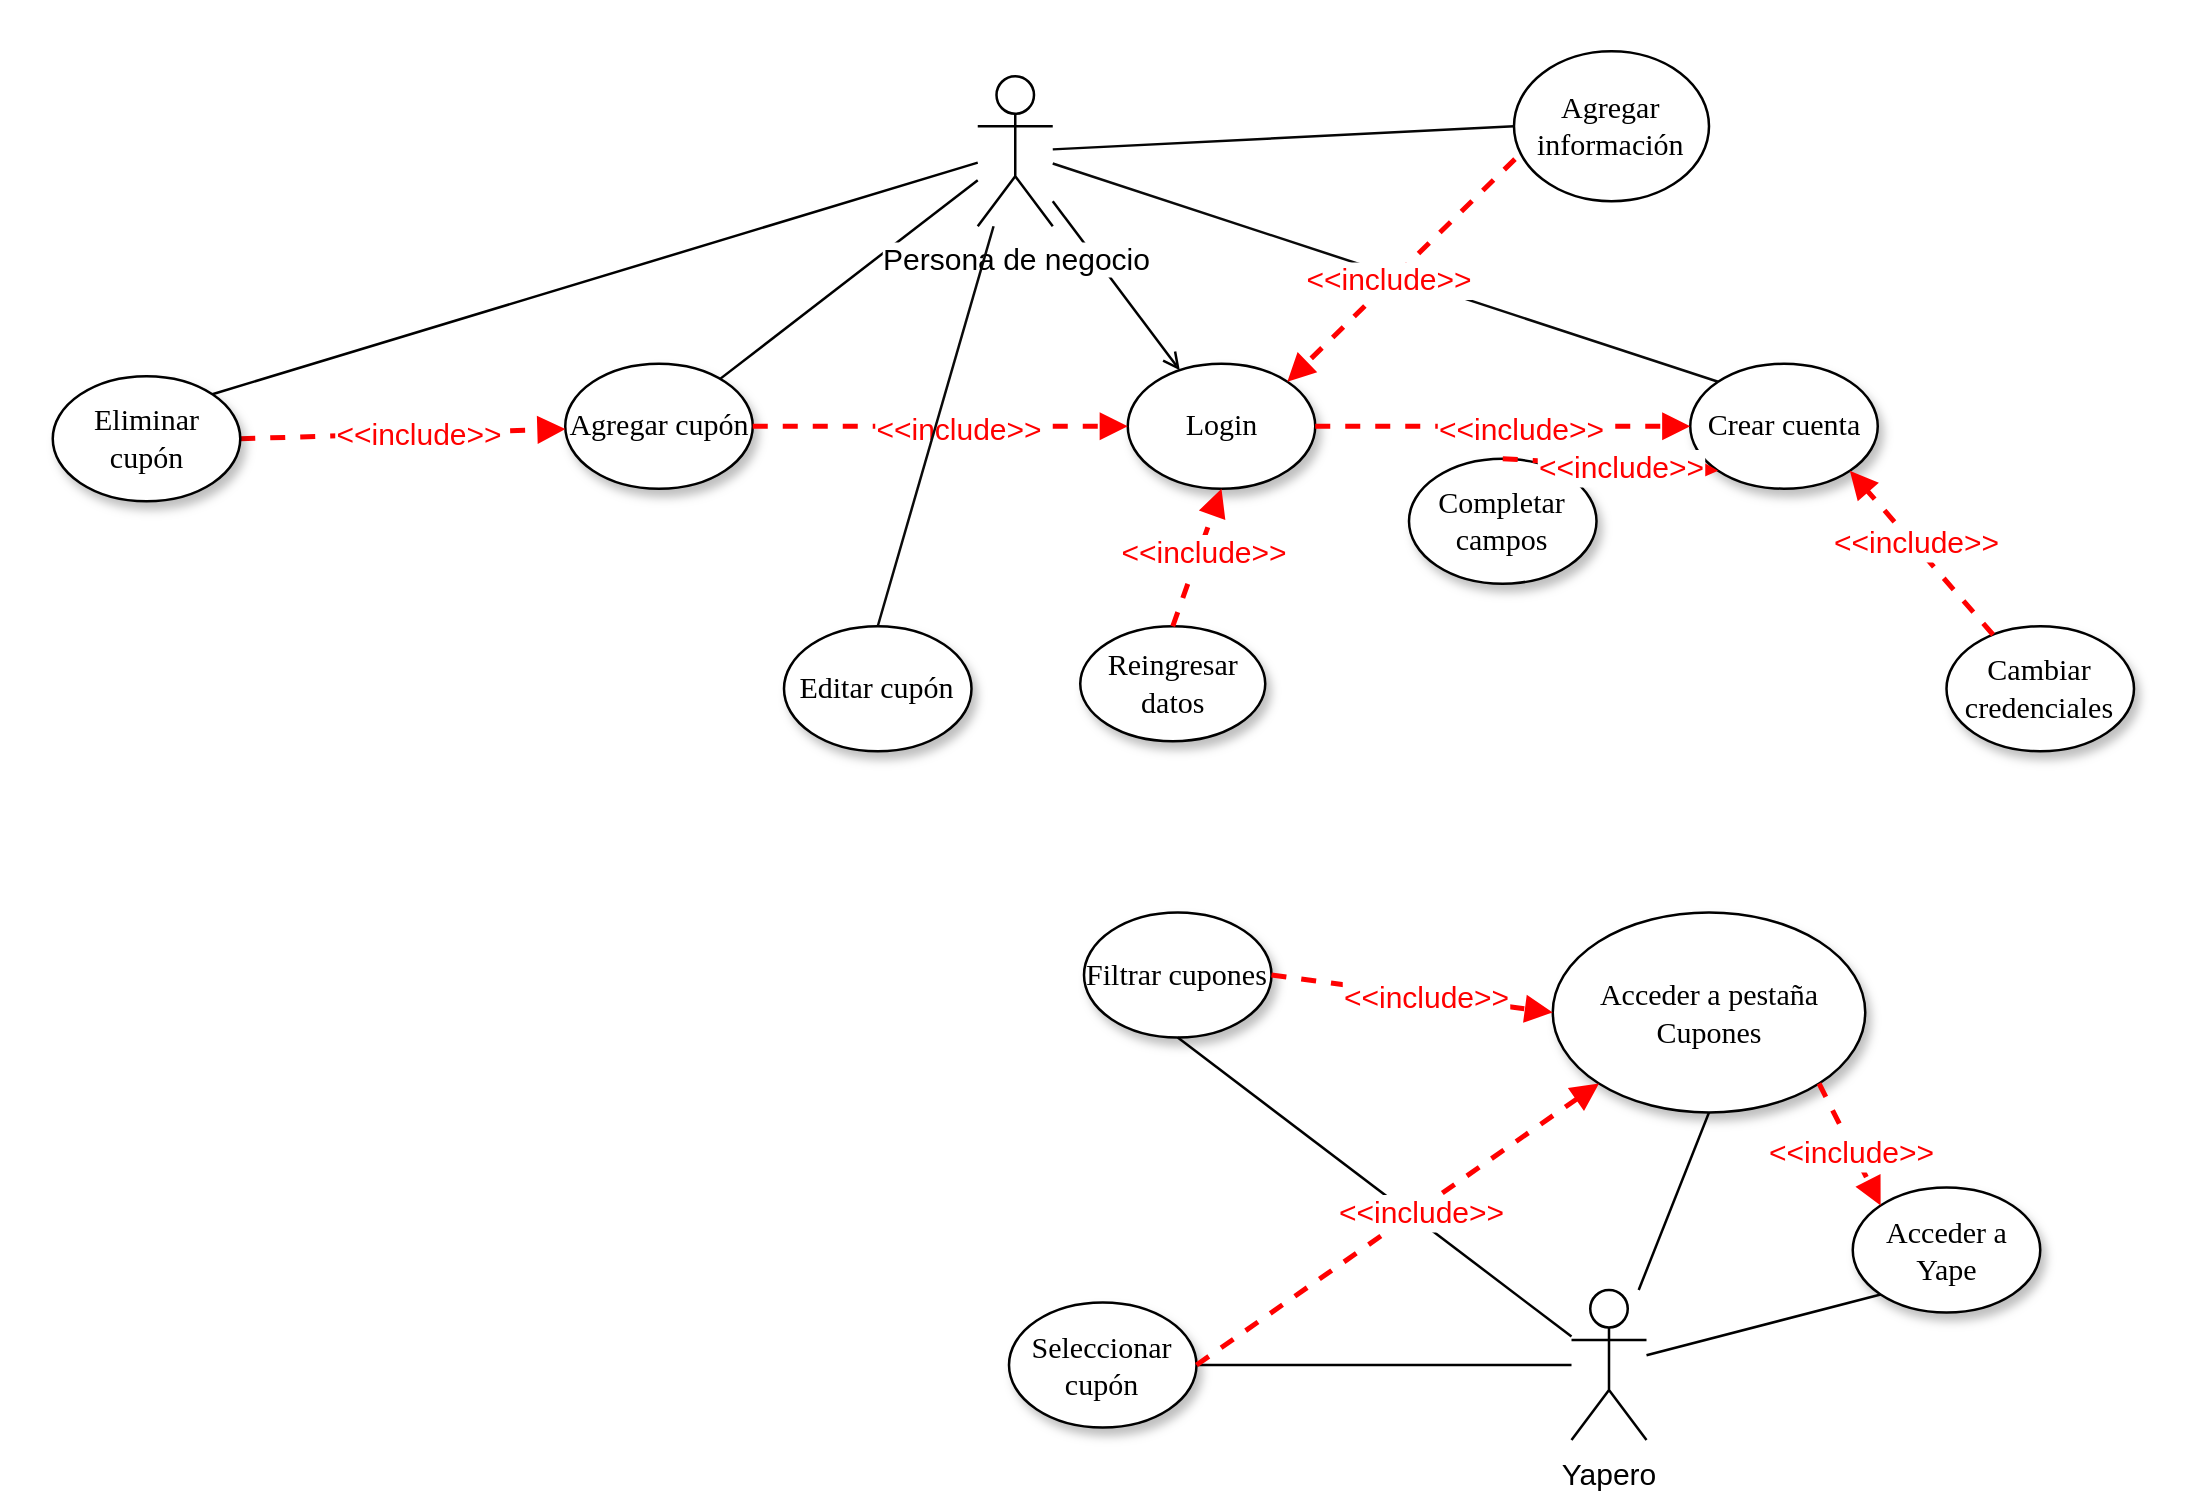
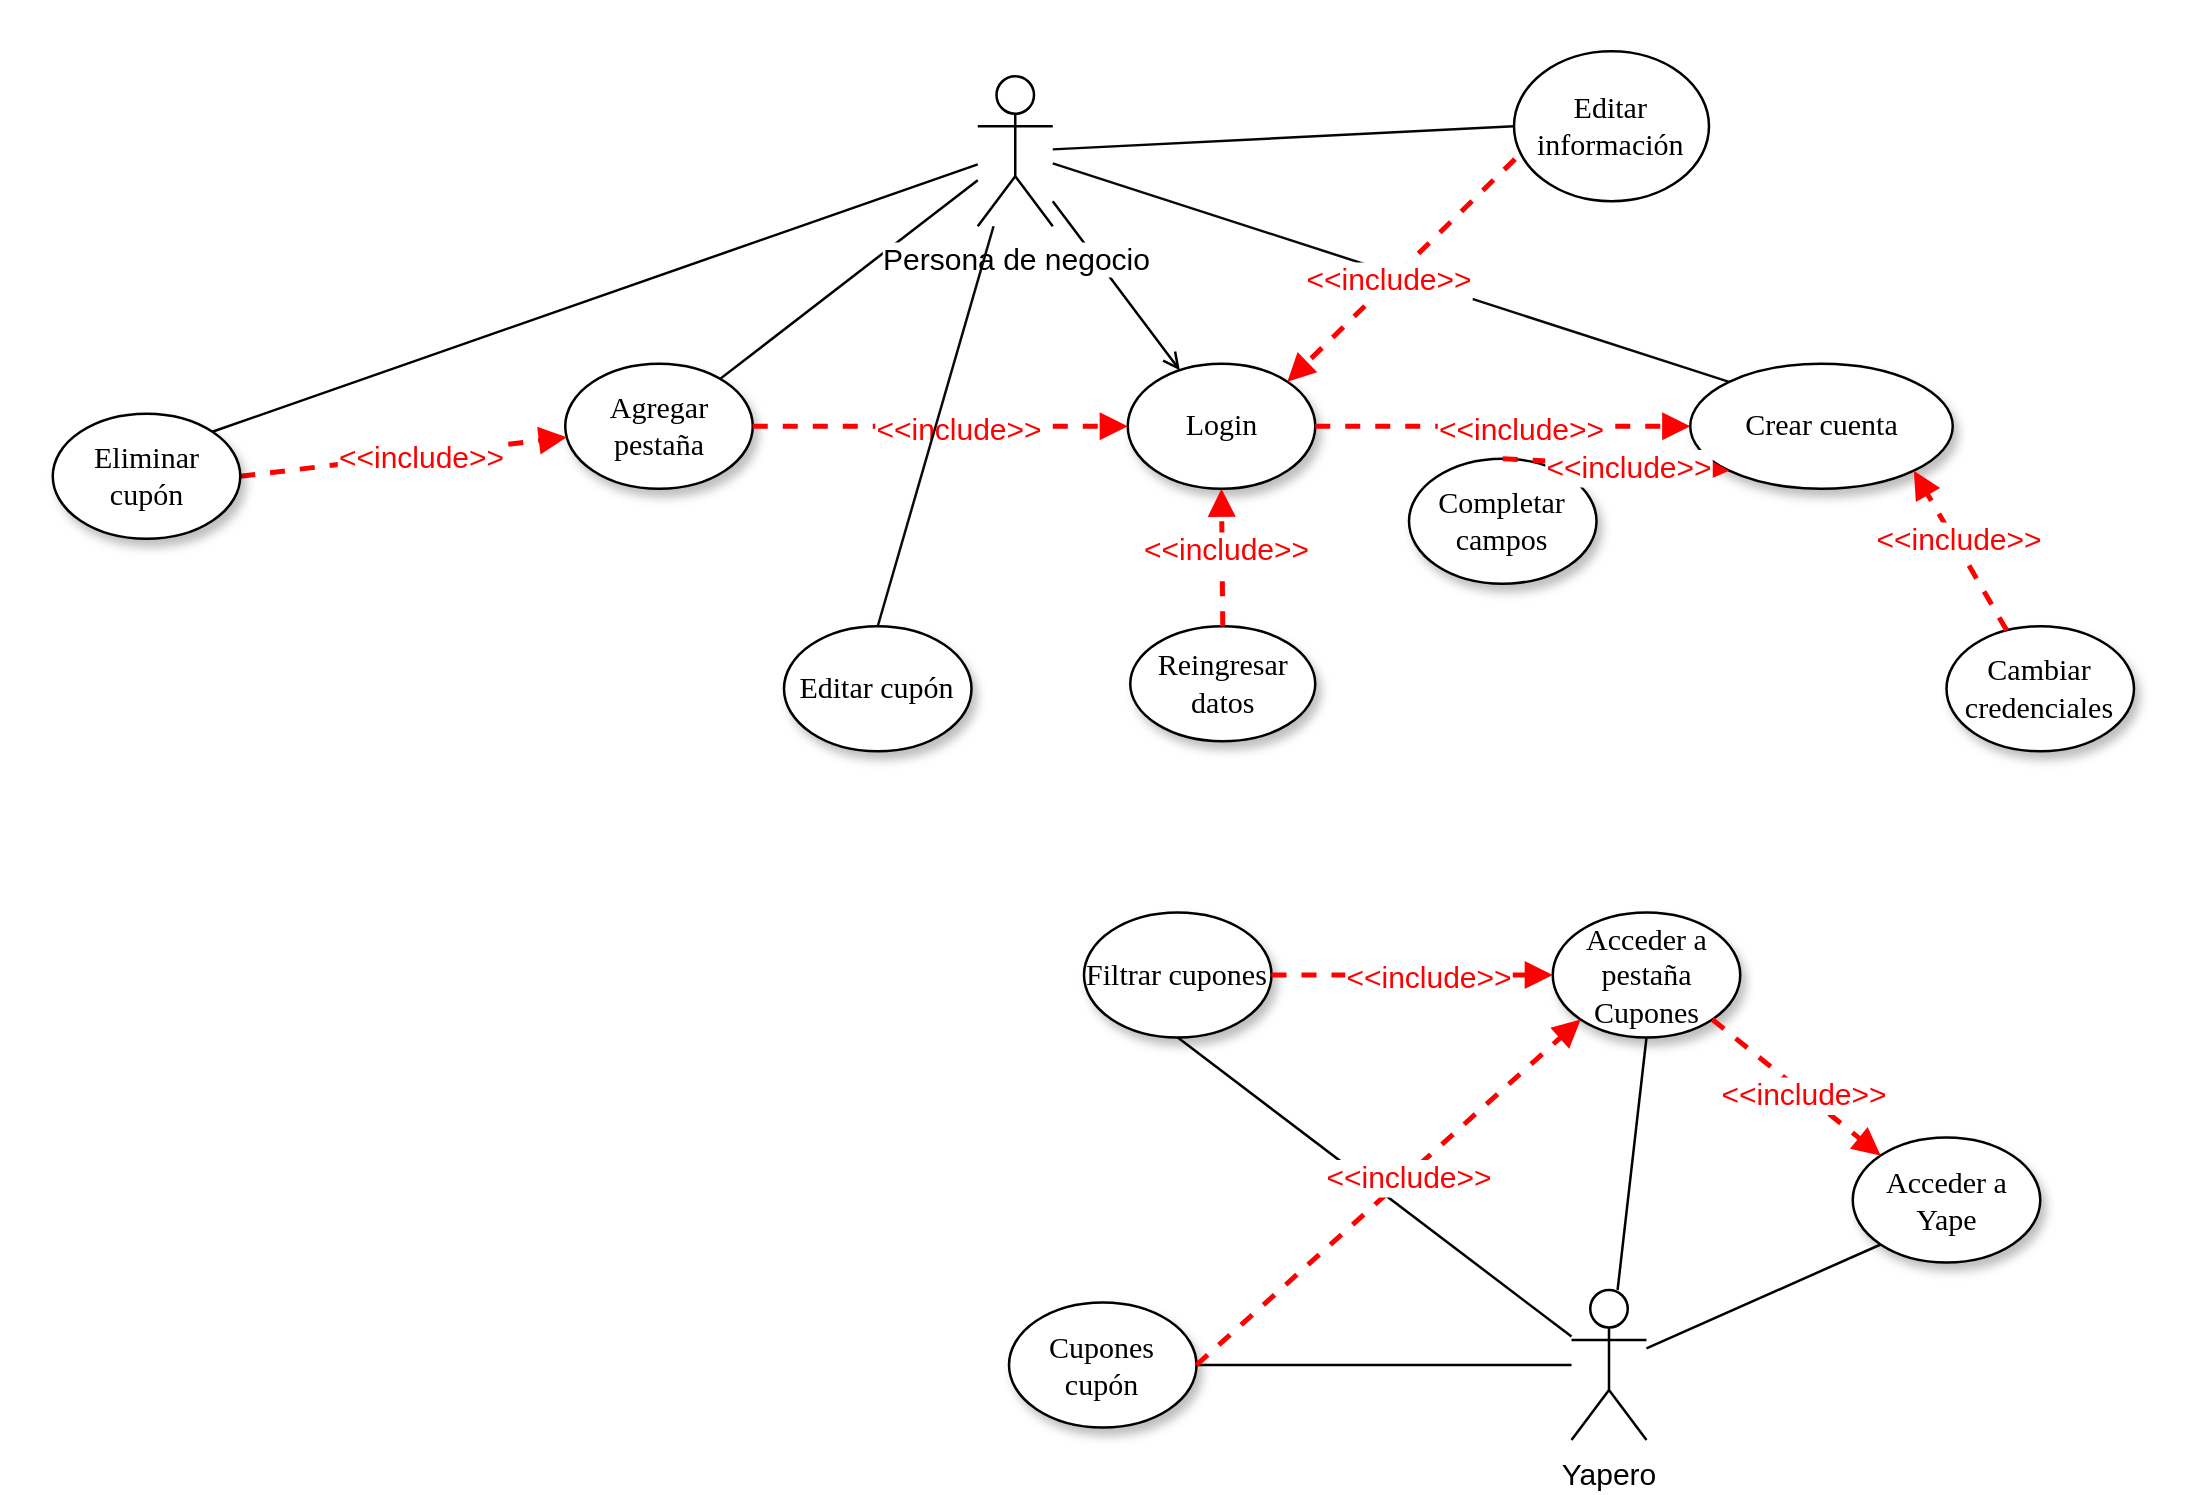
- <mxCell id="15" value="&lt;font face=&quot;Verdana&quot;&gt;Agregar información&lt;/font&gt;" style="ellipse;whiteSpace=wrap;html=1;" vertex="1" parent="1"><mxGeometry x="605" y="20" width="78" height="60" as="geometry" /></mxCell>
+ <mxCell id="15" value="&lt;font face=&quot;Verdana&quot;&gt;Editar información&lt;/font&gt;" style="ellipse;whiteSpace=wrap;html=1;" vertex="1" parent="1"><mxGeometry x="605" y="20" width="78" height="60" as="geometry" /></mxCell>
- <mxCell id="4" value="&lt;span&gt;Agregar cupón&lt;/span&gt;" style="ellipse;whiteSpace=wrap;html=1;rounded=0;shadow=1;comic=0;labelBackgroundColor=none;strokeColor=#000000;strokeWidth=1;fillColor=#FFFFFF;fontFamily=Verdana;fontSize=12;fontColor=#000000;align=center;" parent="1" vertex="1"><mxGeometry x="225.5" y="145" width="75" height="50" as="geometry" /></mxCell>
+ <mxCell id="4" value="&lt;span&gt;Agregar pestaña&lt;/span&gt;" style="ellipse;whiteSpace=wrap;html=1;rounded=0;shadow=1;comic=0;labelBackgroundColor=none;strokeColor=#000000;strokeWidth=1;fillColor=#FFFFFF;fontFamily=Verdana;fontSize=12;fontColor=#000000;align=center;" parent="1" vertex="1"><mxGeometry x="225.5" y="145" width="75" height="50" as="geometry" /></mxCell>
- <mxCell id="16" value="Crear cuenta" style="ellipse;whiteSpace=wrap;html=1;rounded=0;shadow=1;comic=0;labelBackgroundColor=none;strokeColor=#000000;strokeWidth=1;fillColor=#FFFFFF;fontFamily=Verdana;fontSize=12;fontColor=#000000;align=center;" vertex="1" parent="1"><mxGeometry x="675.5" y="145" width="75" height="50" as="geometry" /></mxCell>
+ <mxCell id="16" value="Crear cuenta" style="ellipse;whiteSpace=wrap;html=1;rounded=0;shadow=1;comic=0;labelBackgroundColor=none;strokeColor=#000000;strokeWidth=1;fillColor=#FFFFFF;fontFamily=Verdana;fontSize=12;fontColor=#000000;align=center;" vertex="1" parent="1"><mxGeometry x="675.5" y="145" width="105" height="50" as="geometry" /></mxCell>
- <mxCell id="43" value="Eliminar cupón" style="ellipse;whiteSpace=wrap;html=1;rounded=0;shadow=1;comic=0;labelBackgroundColor=none;strokeColor=#000000;strokeWidth=1;fillColor=#FFFFFF;fontFamily=Verdana;fontSize=12;fontColor=#000000;align=center;" vertex="1" parent="1"><mxGeometry x="20.5" y="150" width="75" height="50" as="geometry" /></mxCell>
+ <mxCell id="43" value="Eliminar cupón" style="ellipse;whiteSpace=wrap;html=1;rounded=0;shadow=1;comic=0;labelBackgroundColor=none;strokeColor=#000000;strokeWidth=1;fillColor=#FFFFFF;fontFamily=Verdana;fontSize=12;fontColor=#000000;align=center;" vertex="1" parent="1"><mxGeometry x="20.5" y="165" width="75" height="50" as="geometry" /></mxCell>
- <mxCell id="8" value="&lt;span&gt;Reingresar datos&lt;/span&gt;" style="ellipse;whiteSpace=wrap;html=1;rounded=0;shadow=1;comic=0;labelBackgroundColor=none;strokeColor=#000000;strokeWidth=1;fillColor=#FFFFFF;fontFamily=Verdana;fontSize=12;fontColor=#000000;align=center;" parent="1" vertex="1"><mxGeometry x="431.5" y="250" width="74" height="46" as="geometry" /></mxCell>
+ <mxCell id="8" value="&lt;span&gt;Reingresar datos&lt;/span&gt;" style="ellipse;whiteSpace=wrap;html=1;rounded=0;shadow=1;comic=0;labelBackgroundColor=none;strokeColor=#000000;strokeWidth=1;fillColor=#FFFFFF;fontFamily=Verdana;fontSize=12;fontColor=#000000;align=center;" parent="1" vertex="1"><mxGeometry x="451.5" y="250" width="74" height="46" as="geometry" /></mxCell>
- <mxCell id="7" value="&lt;span&gt;Acceder a pestaña Cupones&lt;/span&gt;" style="ellipse;whiteSpace=wrap;html=1;rounded=0;shadow=1;comic=0;labelBackgroundColor=none;strokeColor=#000000;strokeWidth=1;fillColor=#FFFFFF;fontFamily=Verdana;fontSize=12;fontColor=#000000;align=center;" parent="1" vertex="1"><mxGeometry x="620.5" y="364.5" width="125" height="80" as="geometry" /></mxCell>
+ <mxCell id="7" value="&lt;span&gt;Acceder a pestaña Cupones&lt;/span&gt;" style="ellipse;whiteSpace=wrap;html=1;rounded=0;shadow=1;comic=0;labelBackgroundColor=none;strokeColor=#000000;strokeWidth=1;fillColor=#FFFFFF;fontFamily=Verdana;fontSize=12;fontColor=#000000;align=center;" parent="1" vertex="1"><mxGeometry x="620.5" y="364.5" width="75" height="50" as="geometry" /></mxCell>
- <mxCell id="6" value="Acceder a Yape" style="ellipse;whiteSpace=wrap;html=1;rounded=0;shadow=1;comic=0;labelBackgroundColor=none;strokeColor=#000000;strokeWidth=1;fillColor=#FFFFFF;fontFamily=Verdana;fontSize=12;fontColor=#000000;align=center;" parent="1" vertex="1"><mxGeometry x="740.5" y="474.5" width="75" height="50" as="geometry" /></mxCell>
+ <mxCell id="6" value="Acceder a Yape" style="ellipse;whiteSpace=wrap;html=1;rounded=0;shadow=1;comic=0;labelBackgroundColor=none;strokeColor=#000000;strokeWidth=1;fillColor=#FFFFFF;fontFamily=Verdana;fontSize=12;fontColor=#000000;align=center;" parent="1" vertex="1"><mxGeometry x="740.5" y="454.5" width="75" height="50" as="geometry" /></mxCell>
- <mxCell id="13" value="&lt;span&gt;Seleccionar cupón&lt;/span&gt;" style="ellipse;whiteSpace=wrap;html=1;rounded=0;shadow=1;comic=0;labelBackgroundColor=none;strokeColor=#000000;strokeWidth=1;fillColor=#FFFFFF;fontFamily=Verdana;fontSize=12;fontColor=#000000;align=center;" parent="1" vertex="1"><mxGeometry x="403" y="520.5" width="75" height="50" as="geometry" /></mxCell>
+ <mxCell id="13" value="&lt;span&gt;Cupones cupón&lt;/span&gt;" style="ellipse;whiteSpace=wrap;html=1;rounded=0;shadow=1;comic=0;labelBackgroundColor=none;strokeColor=#000000;strokeWidth=1;fillColor=#FFFFFF;fontFamily=Verdana;fontSize=12;fontColor=#000000;align=center;" parent="1" vertex="1"><mxGeometry x="403" y="520.5" width="75" height="50" as="geometry" /></mxCell>
